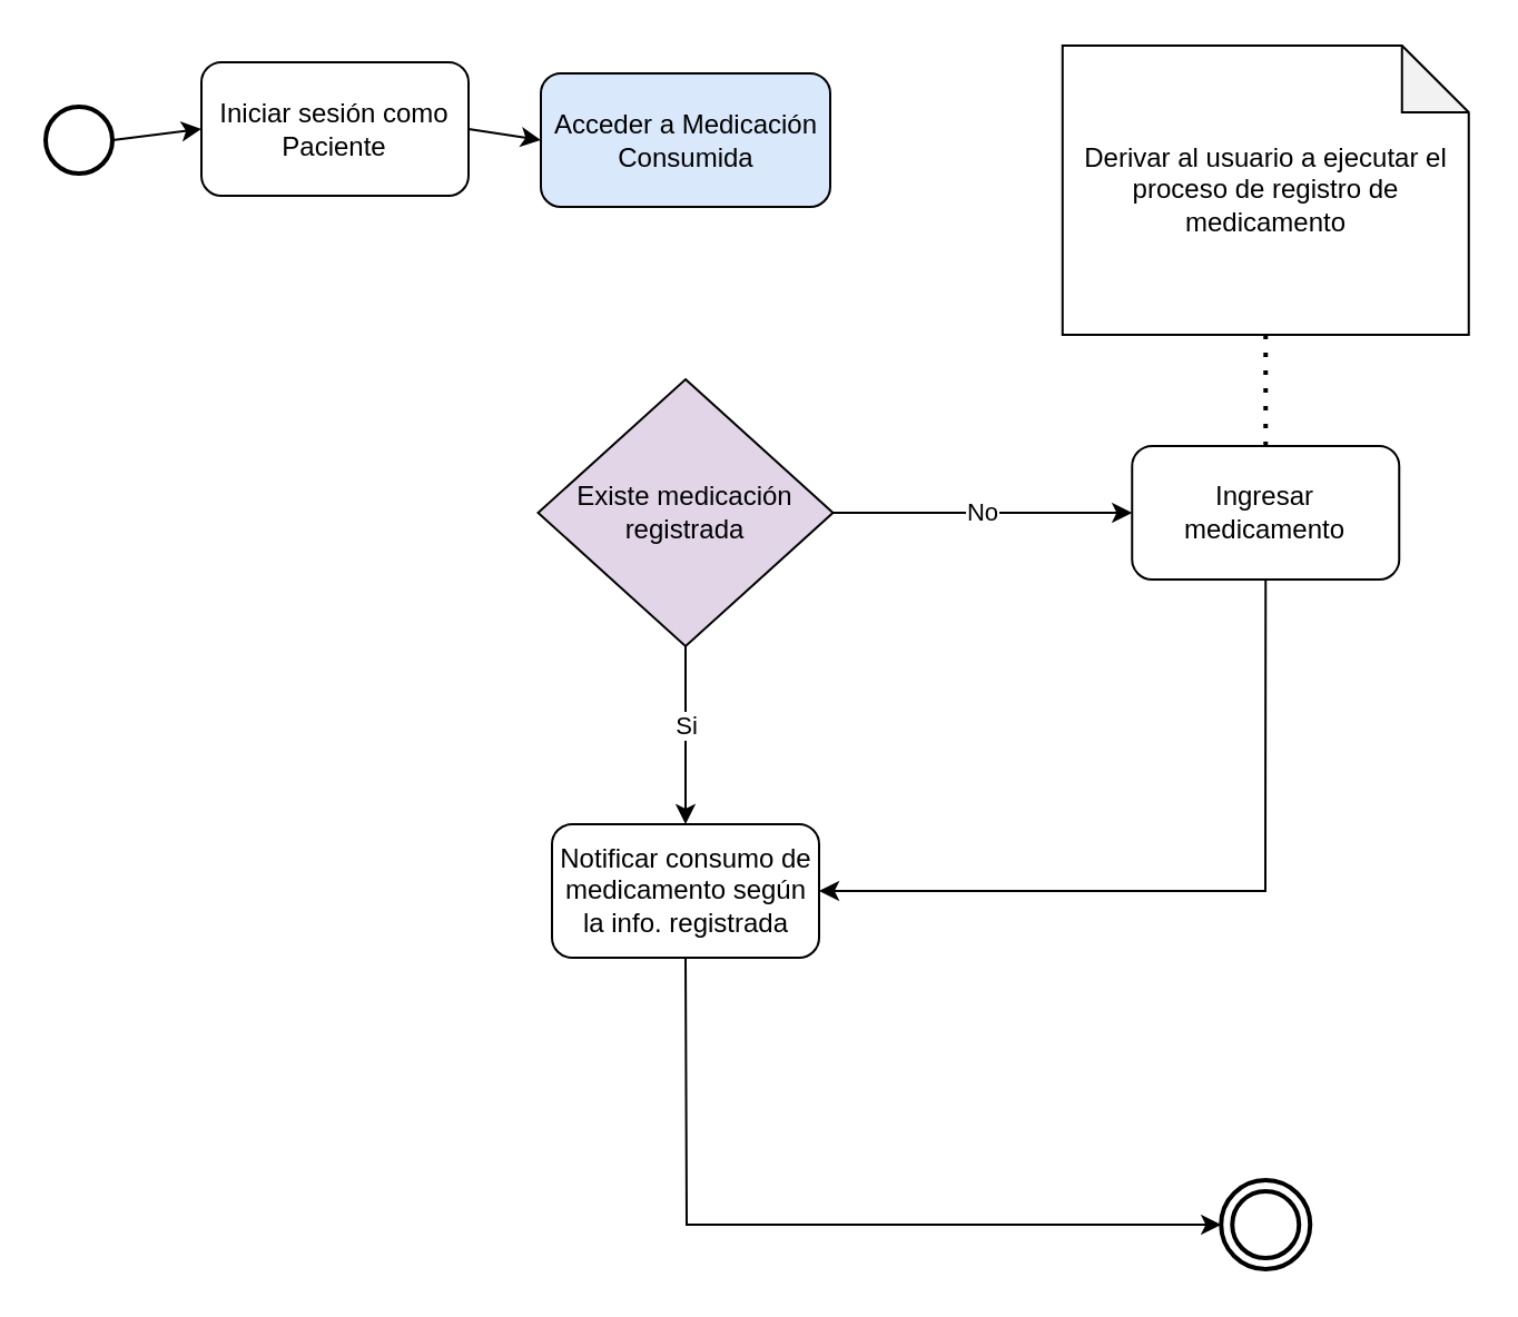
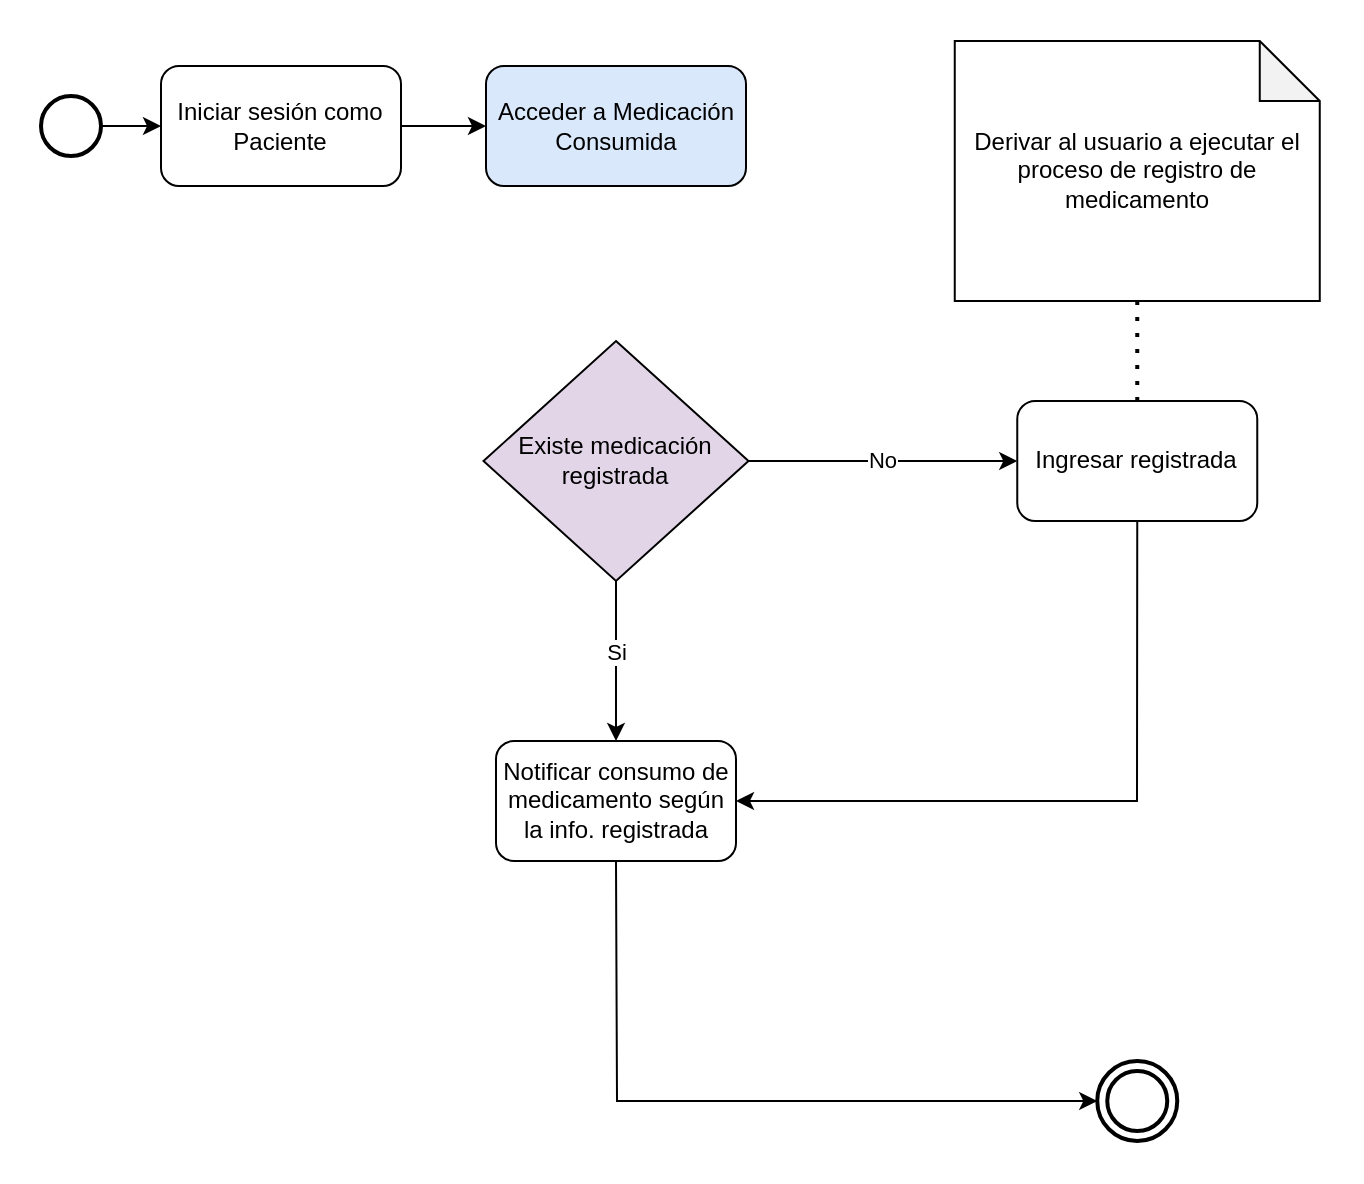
- <mxCell id="4" value="Iniciar sesión como Paciente" style="rounded=1;whiteSpace=wrap;html=1;" vertex="1" parent="1"><mxGeometry x="90" y="27.5" width="120" height="60" as="geometry" /></mxCell>
+ <mxCell id="4" value="Iniciar sesión como Paciente" style="rounded=1;whiteSpace=wrap;html=1;" vertex="1" parent="1"><mxGeometry x="80" y="32.5" width="120" height="60" as="geometry" /></mxCell>
- <mxCell id="8" value="Ingresar medicamento" style="rounded=1;whiteSpace=wrap;html=1;" vertex="1" parent="1"><mxGeometry x="508.13" y="200" width="120" height="60" as="geometry" /></mxCell>
+ <mxCell id="8" value="Ingresar registrada" style="rounded=1;whiteSpace=wrap;html=1;" vertex="1" parent="1"><mxGeometry x="508.13" y="200" width="120" height="60" as="geometry" /></mxCell>
